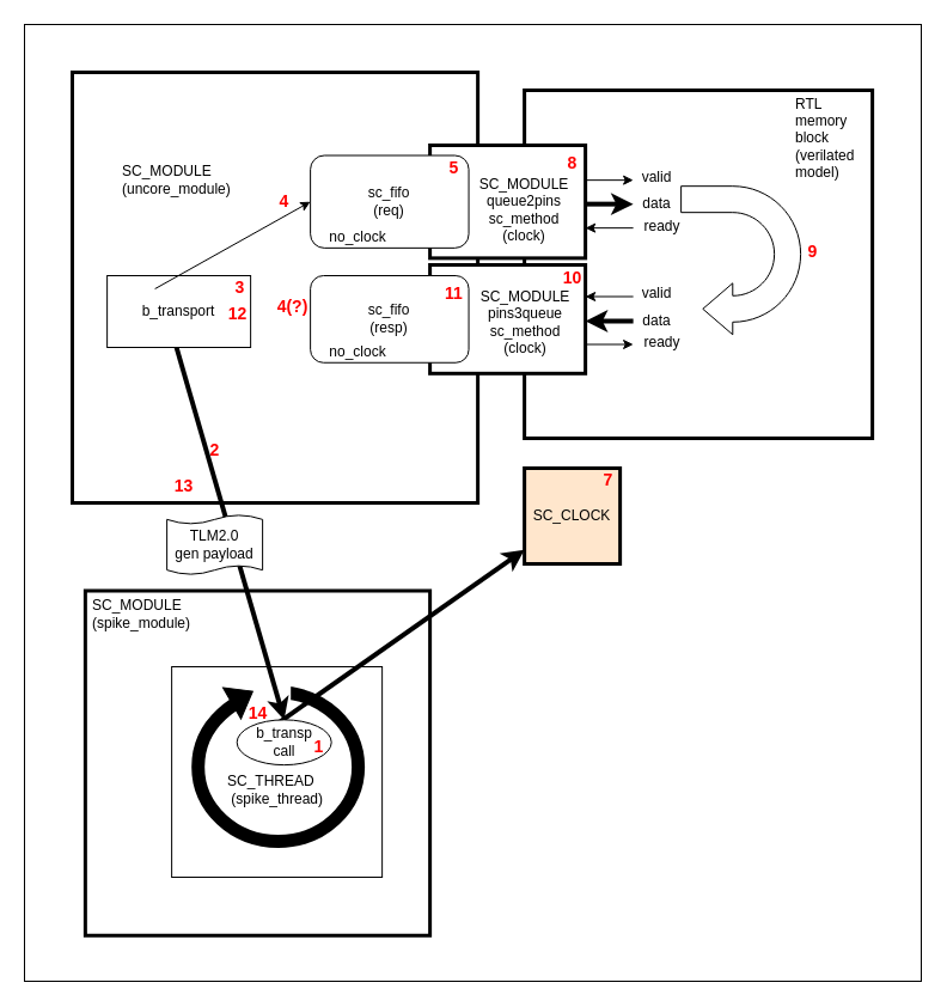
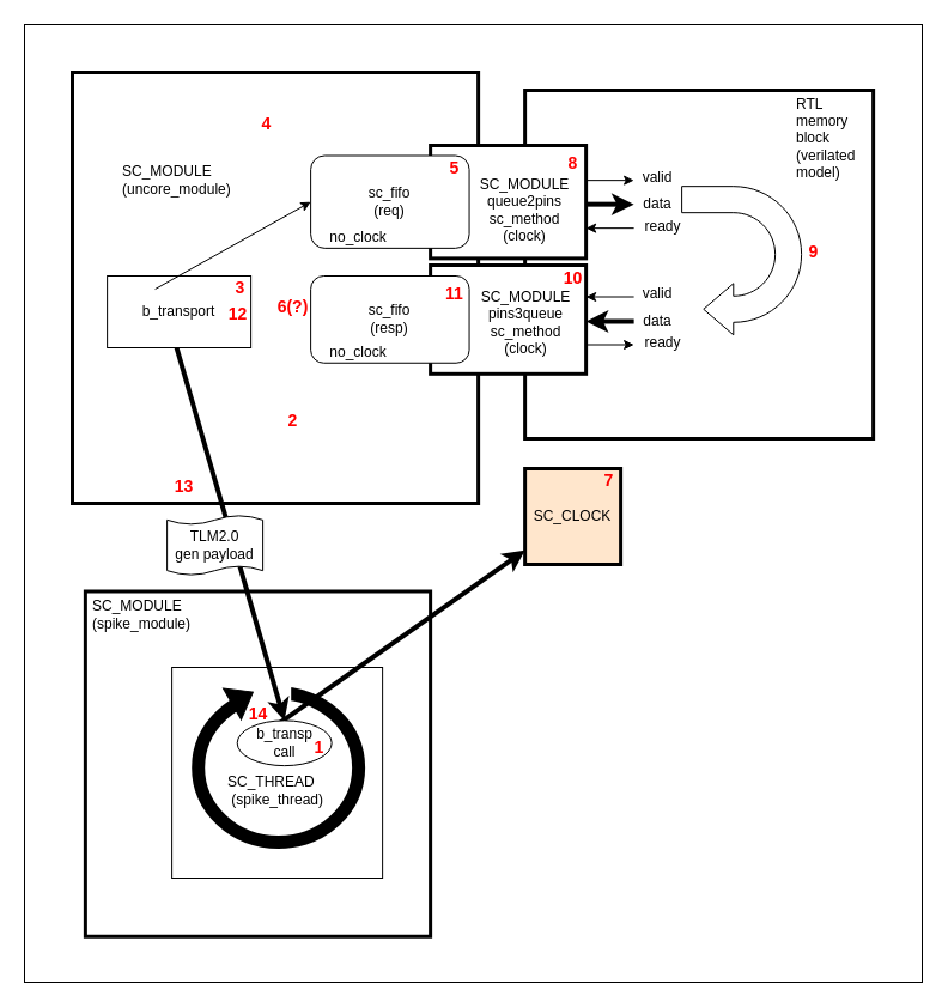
- <mxCell id="45" value="&lt;font&gt;4&lt;/font&gt;" style="text;html=1;align=center;verticalAlign=middle;whiteSpace=wrap;rounded=0;strokeWidth=1;fontColor=light-dark(#ff0000, #ededed);fontSize=14;fontStyle=1" parent="1" vertex="1"><mxGeometry x="227.26" y="153.15" width="21" height="30" as="geometry" /></mxCell>
+ <mxCell id="45" value="&lt;font&gt;4&lt;/font&gt;" style="text;html=1;align=center;verticalAlign=middle;whiteSpace=wrap;rounded=0;strokeWidth=1;fontColor=light-dark(#ff0000, #ededed);fontSize=14;fontStyle=1" parent="1" vertex="1"><mxGeometry x="212.26" y="88.15" width="21" height="30" as="geometry" /></mxCell>
- <mxCell id="46" value="&lt;font&gt;4(?)&lt;/font&gt;" style="text;html=1;align=center;verticalAlign=middle;whiteSpace=wrap;rounded=0;strokeWidth=1;fontColor=light-dark(#ff0000, #ededed);fontSize=14;fontStyle=1" parent="1" vertex="1"><mxGeometry x="230" y="241.07" width="28.69" height="30" as="geometry" /></mxCell>
+ <mxCell id="46" value="&lt;font&gt;6(?)&lt;/font&gt;" style="text;html=1;align=center;verticalAlign=middle;whiteSpace=wrap;rounded=0;strokeWidth=1;fontColor=light-dark(#ff0000, #ededed);fontSize=14;fontStyle=1" parent="1" vertex="1"><mxGeometry x="230" y="241.07" width="28.69" height="30" as="geometry" /></mxCell>
- <mxCell id="43" value="&lt;font&gt;2&lt;/font&gt;" style="text;html=1;align=center;verticalAlign=middle;whiteSpace=wrap;rounded=0;strokeWidth=1;fontColor=light-dark(#ff0000, #ededed);fontSize=14;fontStyle=1" parent="1" vertex="1"><mxGeometry x="169.12" y="361" width="21" height="30" as="geometry" /></mxCell>
+ <mxCell id="43" value="&lt;font&gt;2&lt;/font&gt;" style="text;html=1;align=center;verticalAlign=middle;whiteSpace=wrap;rounded=0;strokeWidth=1;fontColor=light-dark(#ff0000, #ededed);fontSize=14;fontStyle=1" parent="1" vertex="1"><mxGeometry x="234.12" y="336" width="21" height="30" as="geometry" /></mxCell>
